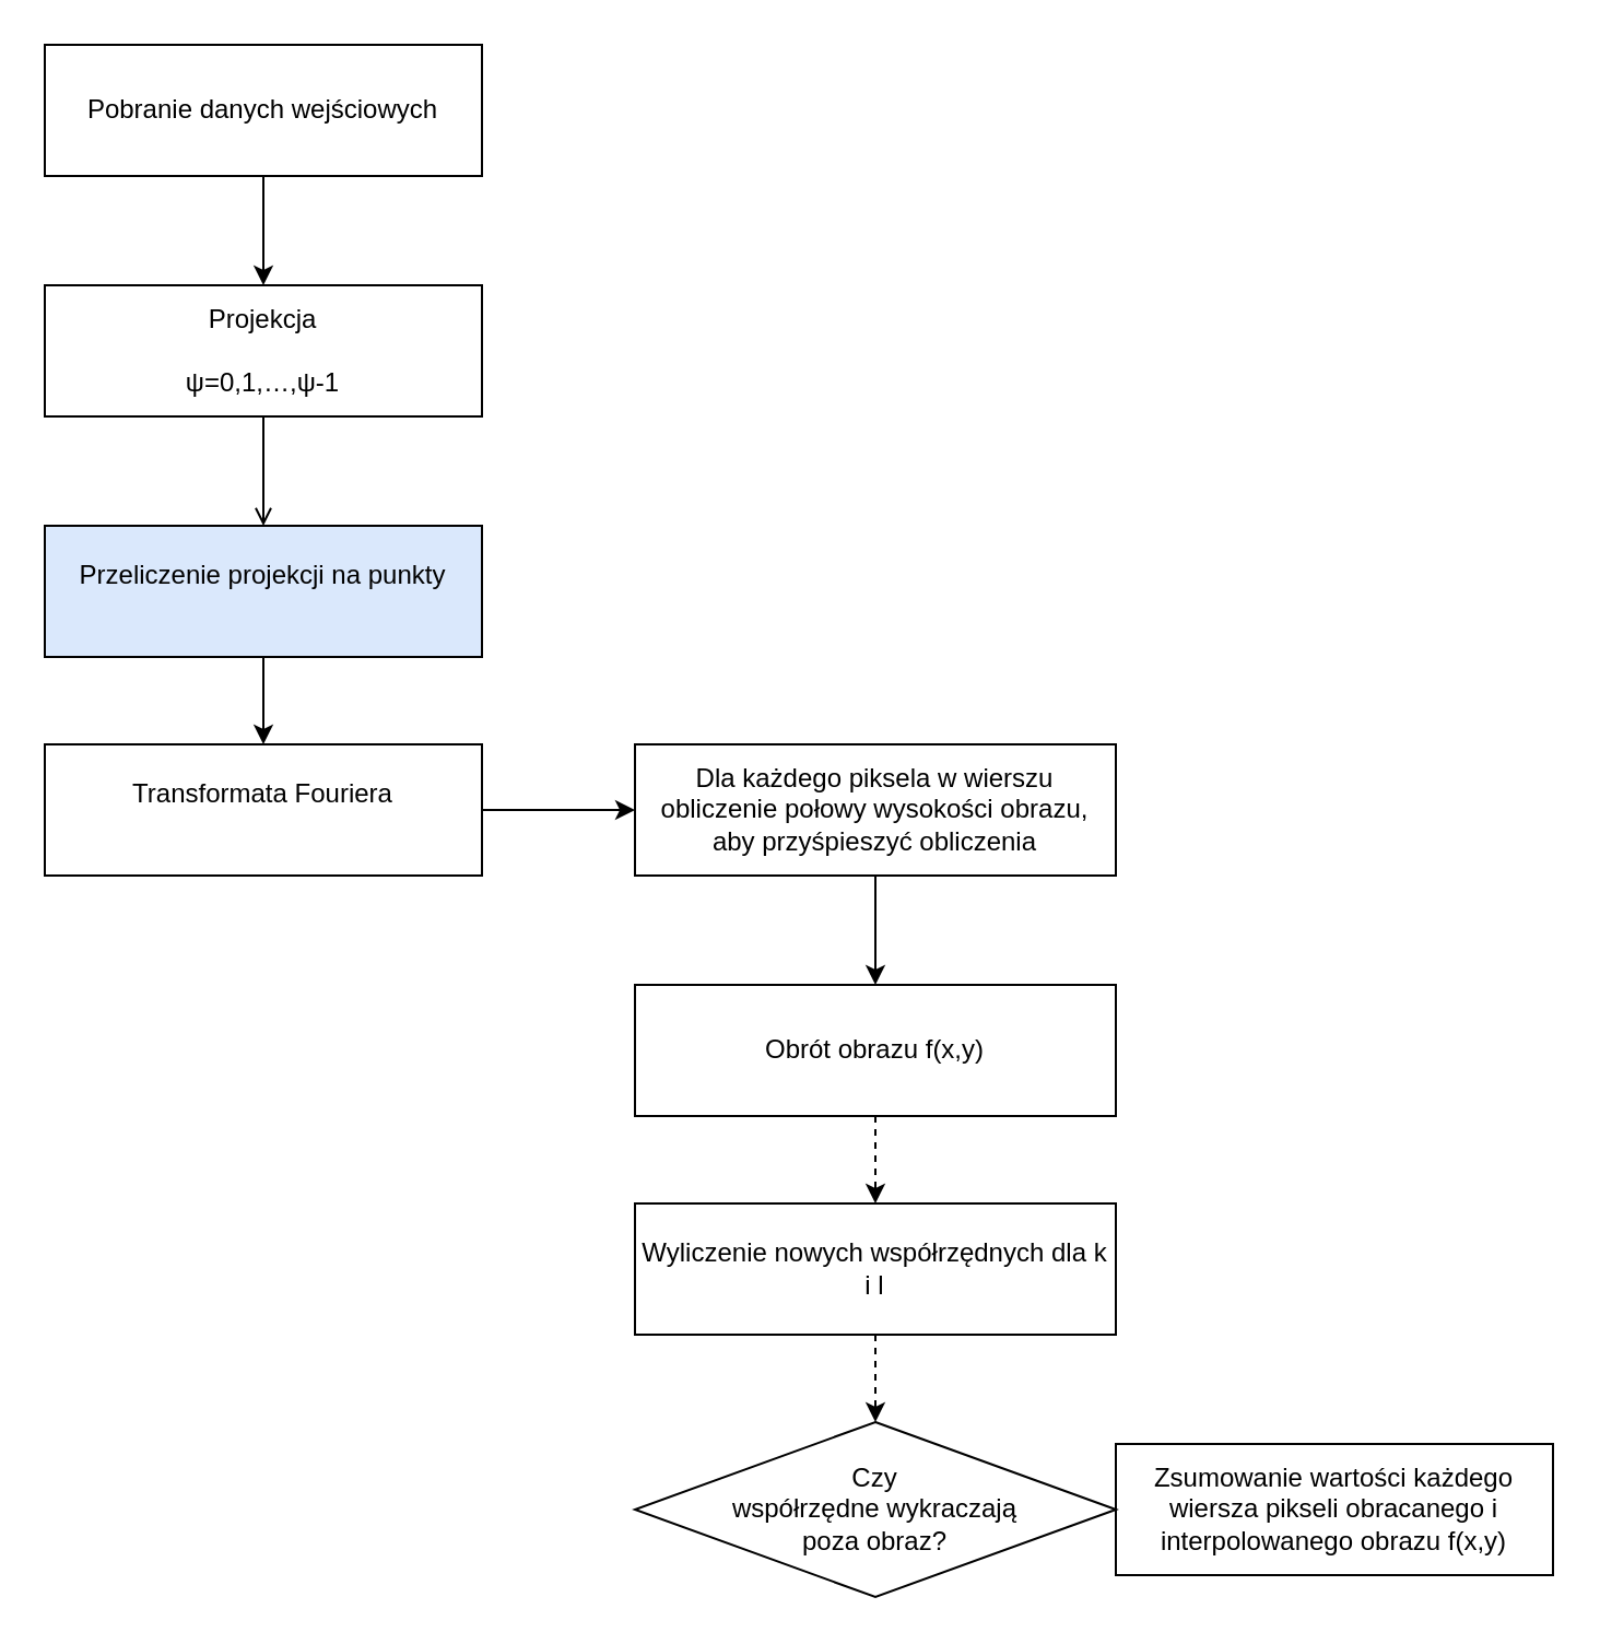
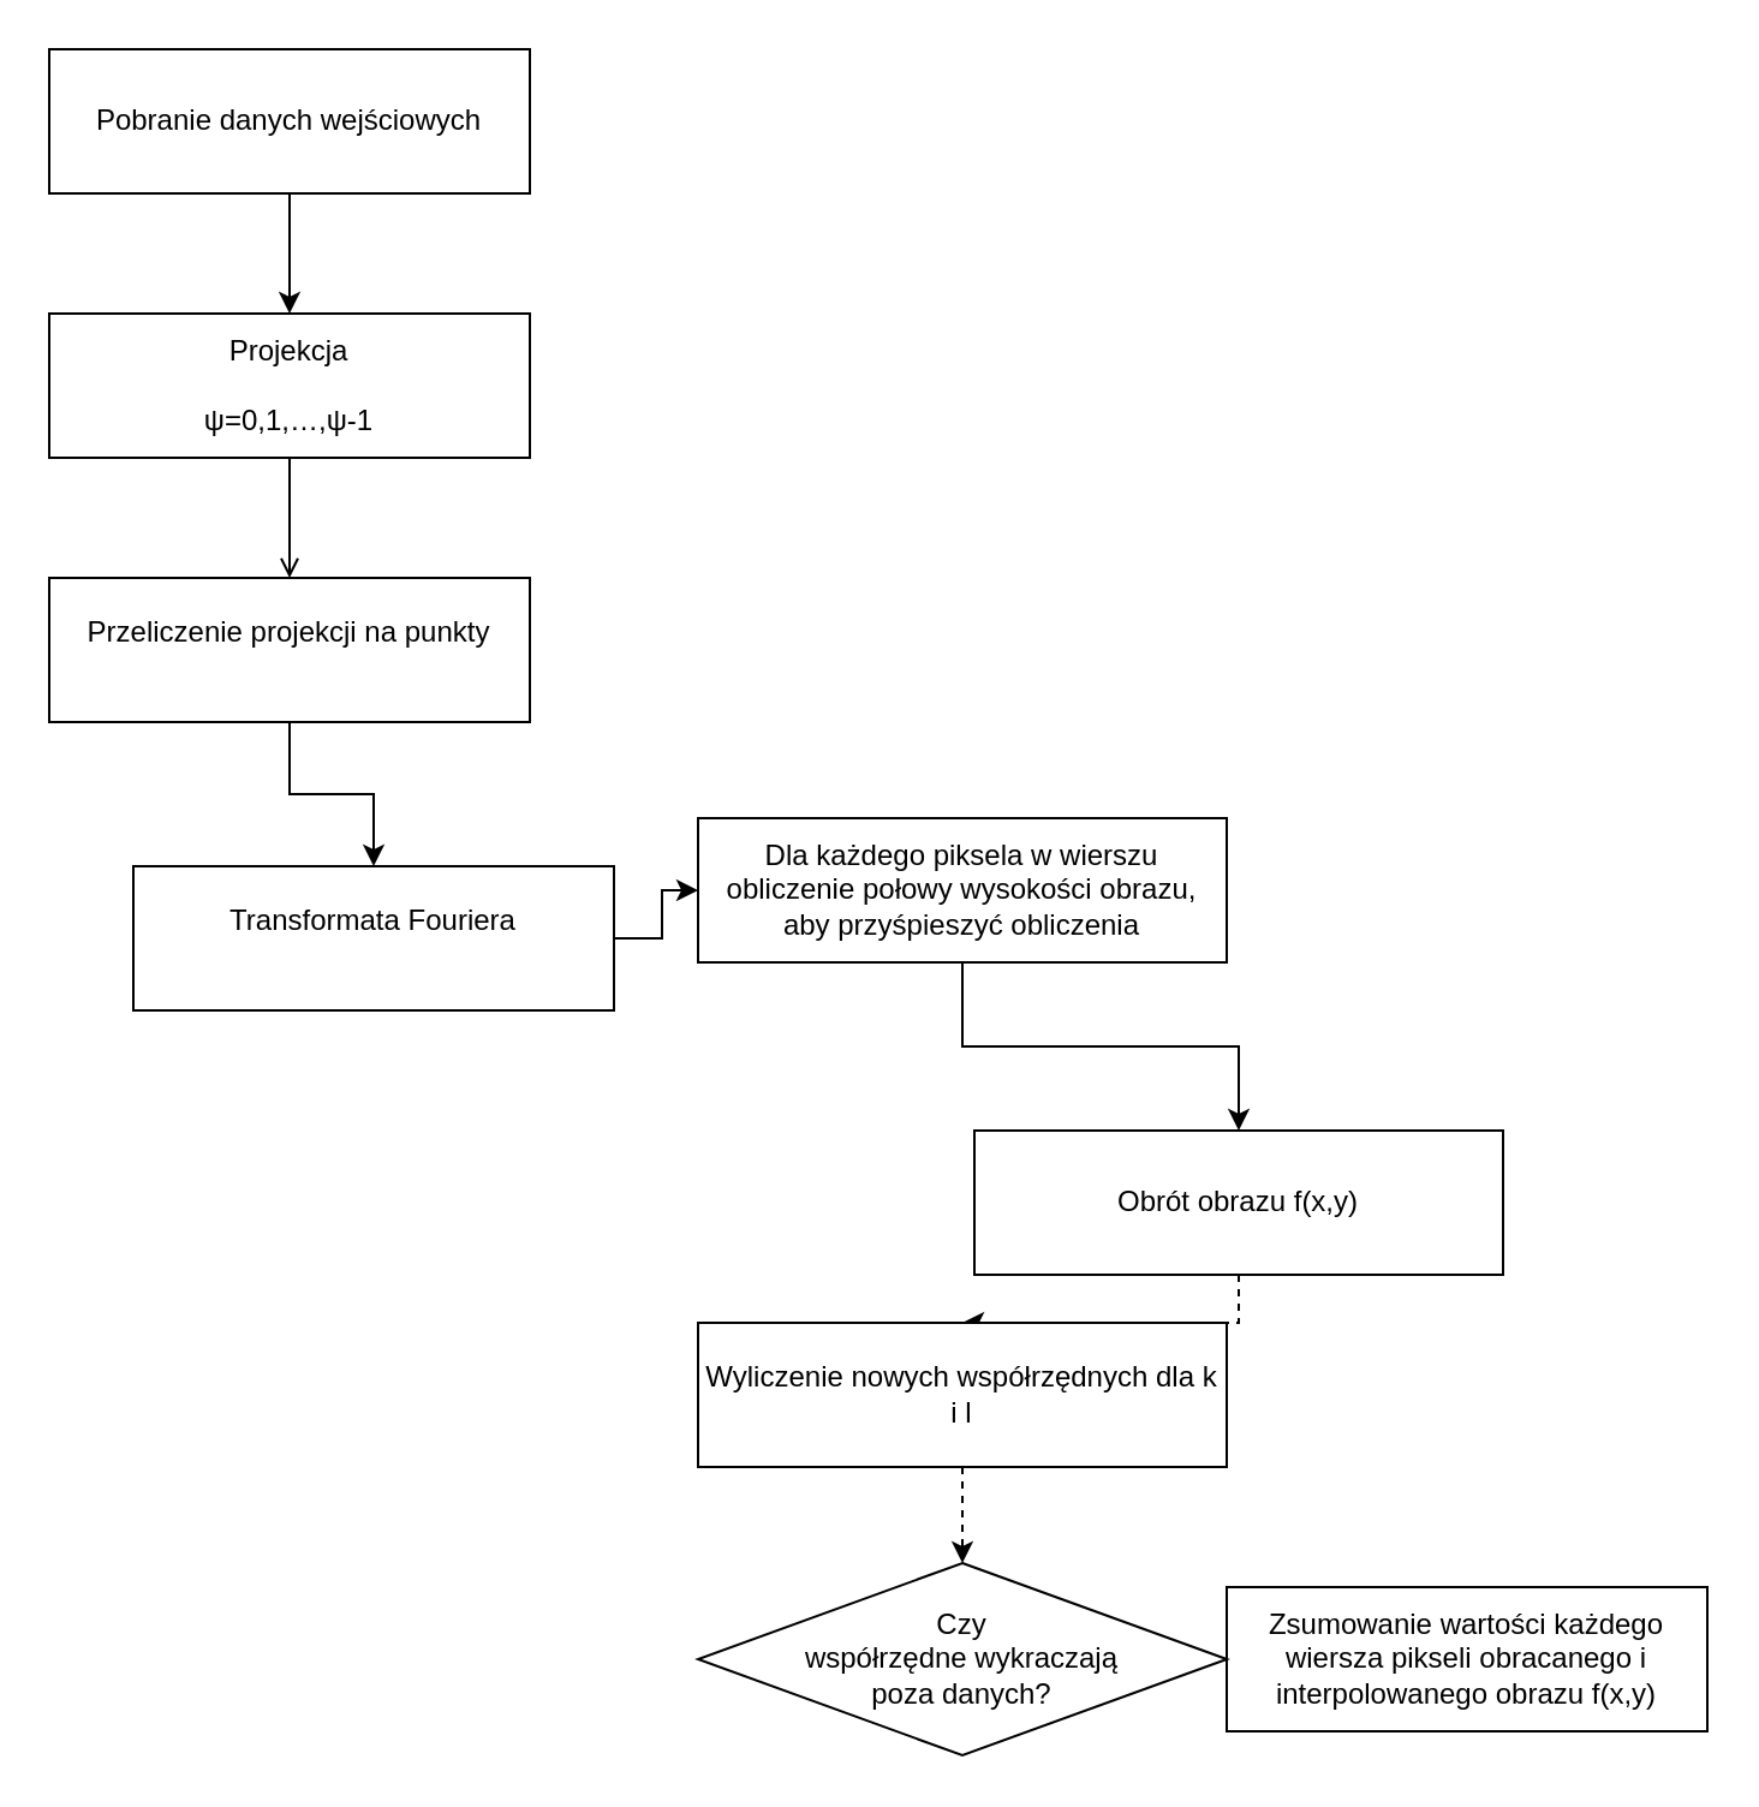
- <mxCell id="7" value="&lt;div&gt;Przeliczenie projekcji na punkty&lt;/div&gt;&lt;div&gt;&lt;br&gt;&lt;/div&gt;" style="rounded=1;whiteSpace=wrap;html=1;arcSize=0;fillColor=#dae8fc;" parent="1" vertex="1"><mxGeometry x="20" y="240" width="200" height="60" as="geometry" /></mxCell>
+ <mxCell id="7" value="&lt;div&gt;Przeliczenie projekcji na punkty&lt;/div&gt;&lt;div&gt;&lt;br&gt;&lt;/div&gt;" style="rounded=1;whiteSpace=wrap;html=1;arcSize=0;" parent="1" vertex="1"><mxGeometry x="20" y="240" width="200" height="60" as="geometry" /></mxCell>
- <mxCell id="9" value="&lt;div&gt;Transformata Fouriera&lt;/div&gt;&lt;div&gt;&lt;/div&gt;&lt;div&gt;&lt;br&gt;&lt;/div&gt;" style="rounded=0;whiteSpace=wrap;html=1;" parent="1" vertex="1"><mxGeometry x="20" y="340" width="200" height="60" as="geometry" /></mxCell>
+ <mxCell id="9" value="&lt;div&gt;Transformata Fouriera&lt;/div&gt;&lt;div&gt;&lt;/div&gt;&lt;div&gt;&lt;br&gt;&lt;/div&gt;" style="rounded=0;whiteSpace=wrap;html=1;" parent="1" vertex="1"><mxGeometry x="55" y="360" width="200" height="60" as="geometry" /></mxCell>
- <mxCell id="11" value="&lt;div&gt;Obrót obrazu f(x,y)&lt;/div&gt;" style="rounded=0;whiteSpace=wrap;html=1;" parent="1" vertex="1"><mxGeometry x="290" y="450" width="220" height="60" as="geometry" /></mxCell>
+ <mxCell id="11" value="&lt;div&gt;Obrót obrazu f(x,y)&lt;/div&gt;" style="rounded=0;whiteSpace=wrap;html=1;" parent="1" vertex="1"><mxGeometry x="405" y="470" width="220" height="60" as="geometry" /></mxCell>
- <mxCell id="17" value="&lt;div&gt;Czy&lt;/div&gt;&lt;div&gt;współrzędne wykraczają &lt;br&gt;&lt;/div&gt;&lt;div&gt;poza obraz?&lt;br&gt;&lt;/div&gt;" style="rhombus;whiteSpace=wrap;html=1;" vertex="1" parent="1"><mxGeometry x="290" y="650" width="220" height="80" as="geometry" /></mxCell>
+ <mxCell id="17" value="&lt;div&gt;Czy&lt;/div&gt;&lt;div&gt;współrzędne wykraczają &lt;br&gt;&lt;/div&gt;&lt;div&gt;poza danych?&lt;br&gt;&lt;/div&gt;" style="rhombus;whiteSpace=wrap;html=1;" vertex="1" parent="1"><mxGeometry x="290" y="650" width="220" height="80" as="geometry" /></mxCell>
